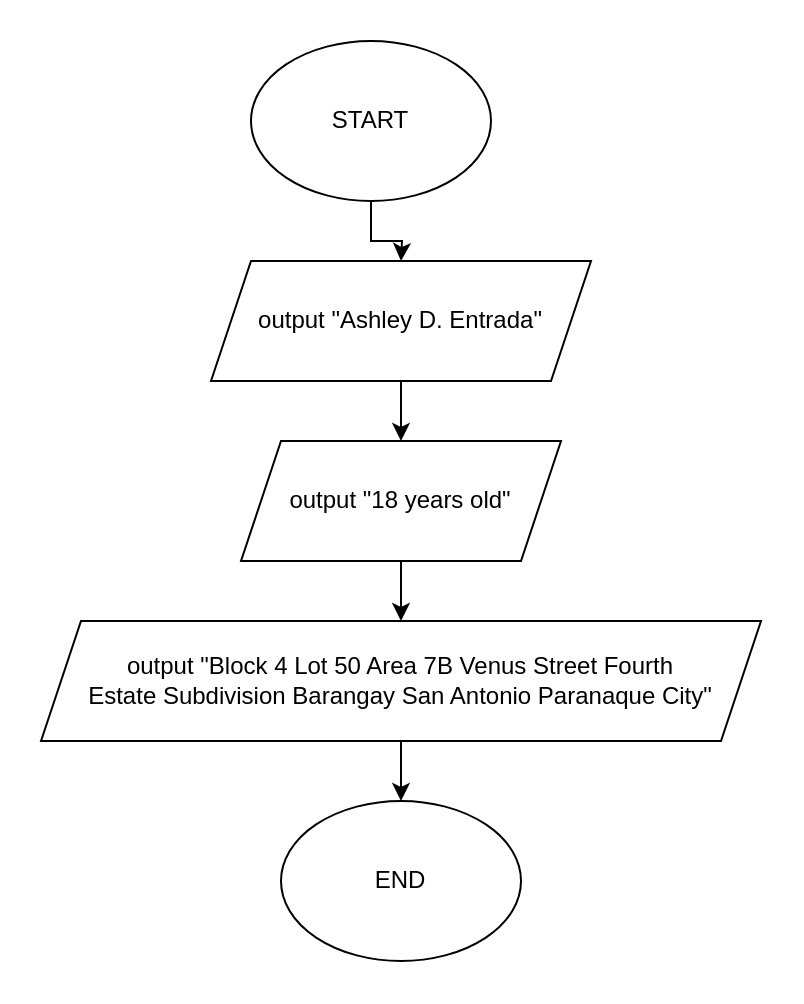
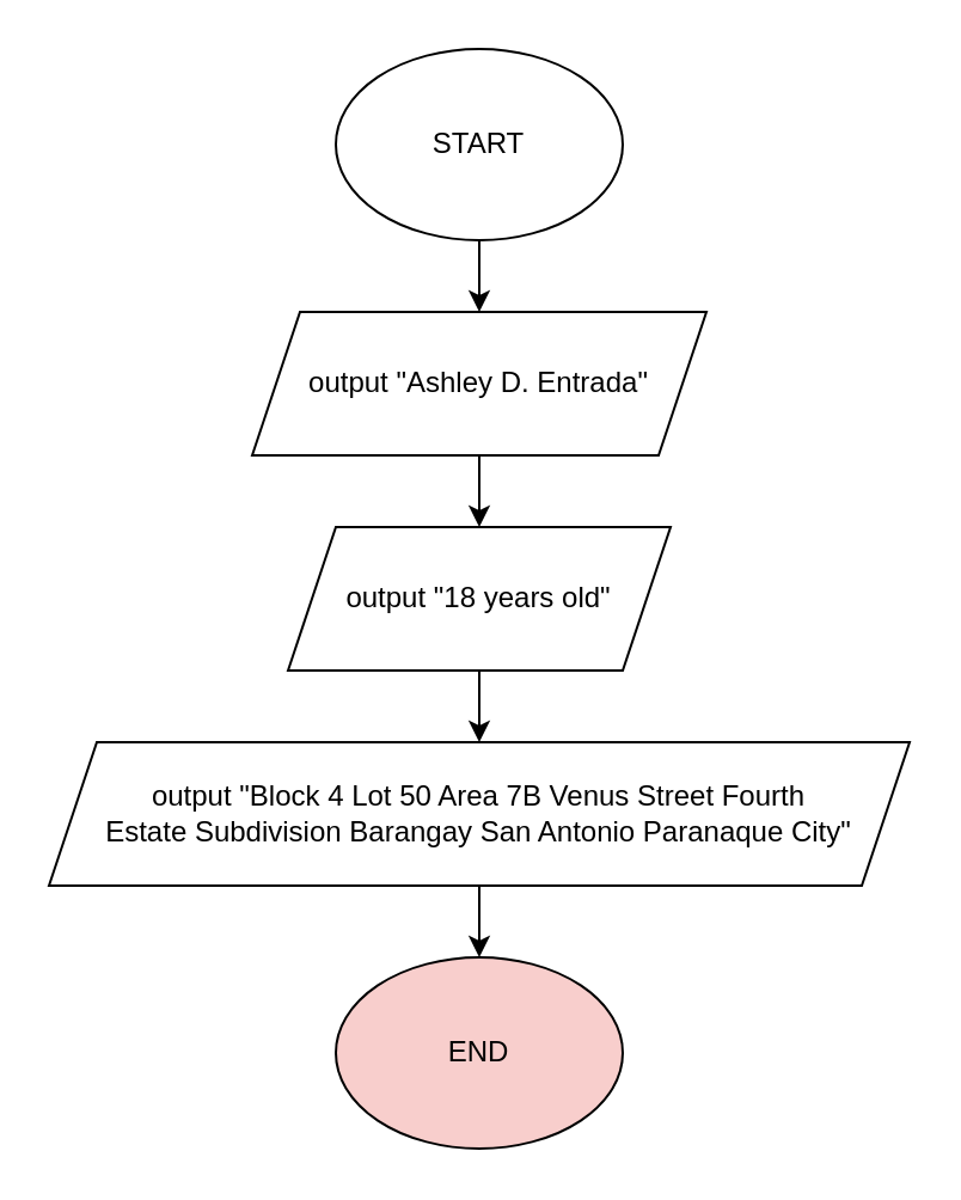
- <mxCell id="3" value="START" style="ellipse;whiteSpace=wrap;html=1;" vertex="1" parent="1"><mxGeometry x="125" y="20" width="120" height="80" as="geometry" /></mxCell>
+ <mxCell id="3" value="START" style="ellipse;whiteSpace=wrap;html=1;" vertex="1" parent="1"><mxGeometry x="140" y="20" width="120" height="80" as="geometry" /></mxCell>
- <mxCell id="10" value="END" style="ellipse;whiteSpace=wrap;html=1;" vertex="1" parent="1"><mxGeometry x="140" y="400" width="120" height="80" as="geometry" /></mxCell>
+ <mxCell id="10" value="END" style="ellipse;whiteSpace=wrap;html=1;fillColor=#f8cecc;" vertex="1" parent="1"><mxGeometry x="140" y="400" width="120" height="80" as="geometry" /></mxCell>
